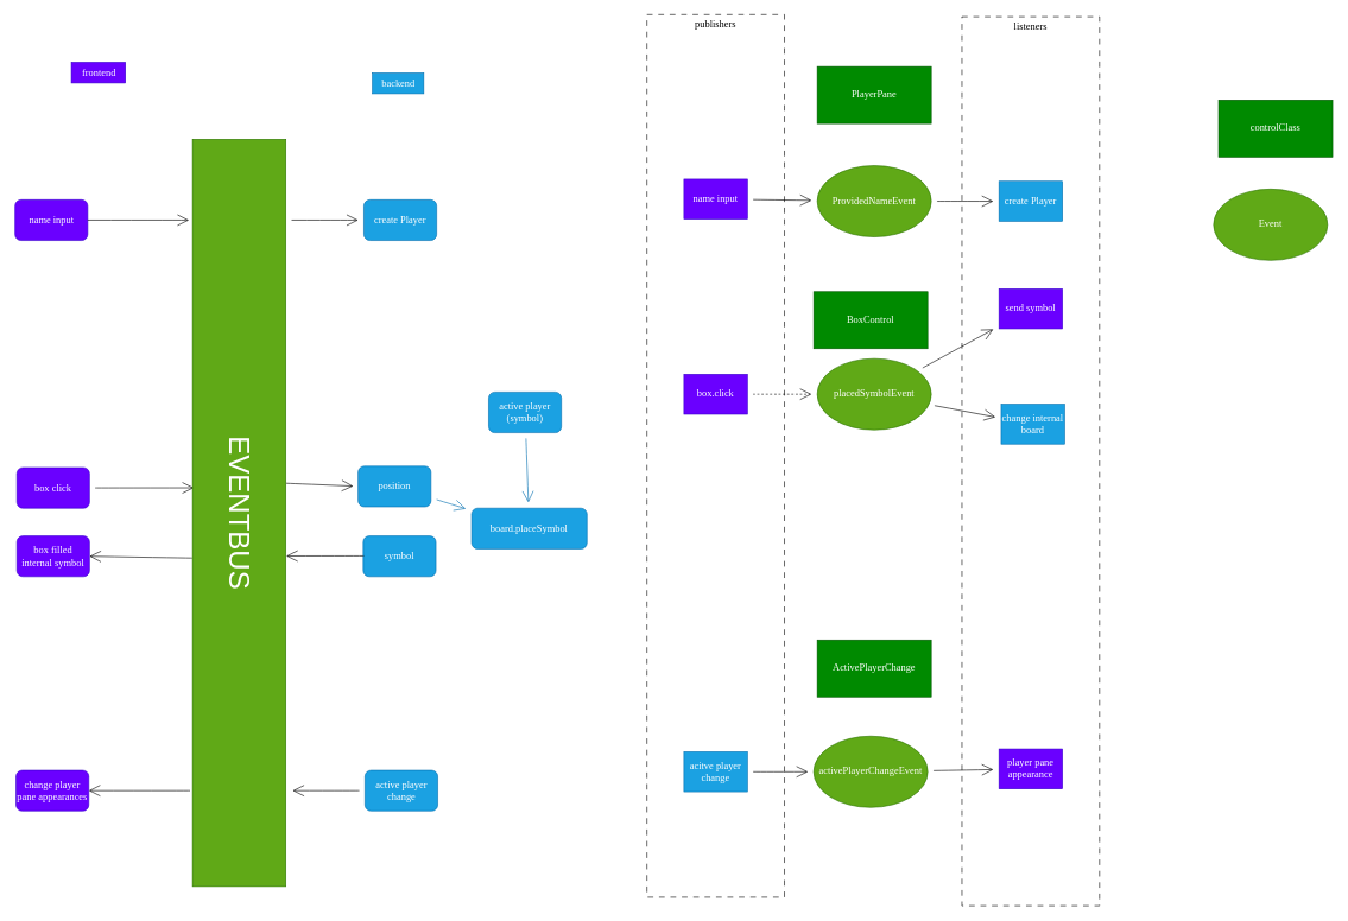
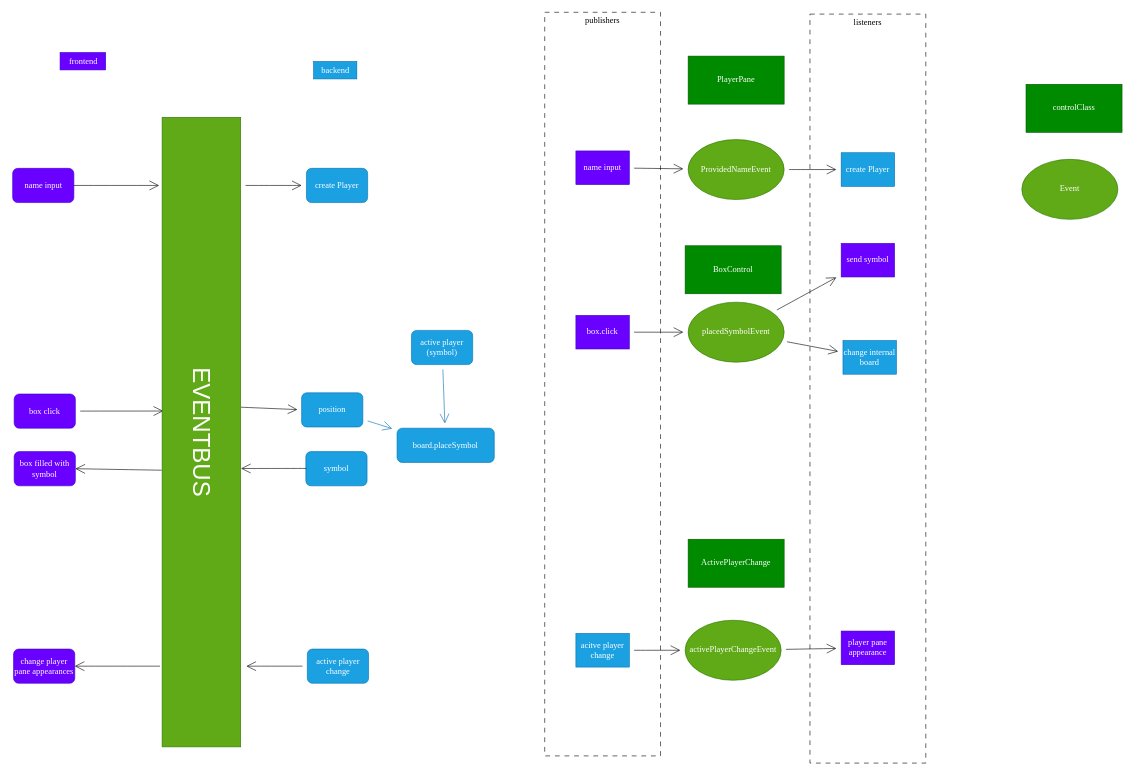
- <mxCell id="17" style="edgeStyle=none;curved=1;rounded=0;orthogonalLoop=1;jettySize=auto;html=1;fontFamily=Architects Daughter;fontSource=https%3A%2F%2Ffonts.googleapis.com%2Fcss%3Ffamily%3DArchitects%2BDaughter;fontSize=14;startSize=14;endArrow=open;endSize=14;sourcePerimeterSpacing=8;targetPerimeterSpacing=8;dashed=1;" edge="1" parent="1" source="18" target="21"><mxGeometry relative="1" as="geometry" /></mxCell>
+ <mxCell id="17" style="edgeStyle=none;curved=1;rounded=0;orthogonalLoop=1;jettySize=auto;html=1;fontFamily=Architects Daughter;fontSource=https%3A%2F%2Ffonts.googleapis.com%2Fcss%3Ffamily%3DArchitects%2BDaughter;fontSize=14;startSize=14;endArrow=open;endSize=14;sourcePerimeterSpacing=8;targetPerimeterSpacing=8;" edge="1" parent="1" source="18" target="21"><mxGeometry relative="1" as="geometry" /></mxCell>
- <mxCell id="14" value="box filled internal symbol" style="rounded=1;whiteSpace=wrap;html=1;fontFamily=Architects Daughter;fontSource=https%3A%2F%2Ffonts.googleapis.com%2Fcss%3Ffamily%3DArchitects%2BDaughter;fillColor=#6a00ff;fontColor=#ffffff;strokeColor=#3700CC;fontSize=14;" vertex="1" parent="1"><mxGeometry x="23" y="752" width="102" height="57" as="geometry" /></mxCell>
+ <mxCell id="14" value="box filled with symbol" style="rounded=1;whiteSpace=wrap;html=1;fontFamily=Architects Daughter;fontSource=https%3A%2F%2Ffonts.googleapis.com%2Fcss%3Ffamily%3DArchitects%2BDaughter;fillColor=#6a00ff;fontColor=#ffffff;strokeColor=#3700CC;fontSize=14;" vertex="1" parent="1"><mxGeometry x="23" y="752" width="102" height="57" as="geometry" /></mxCell>
